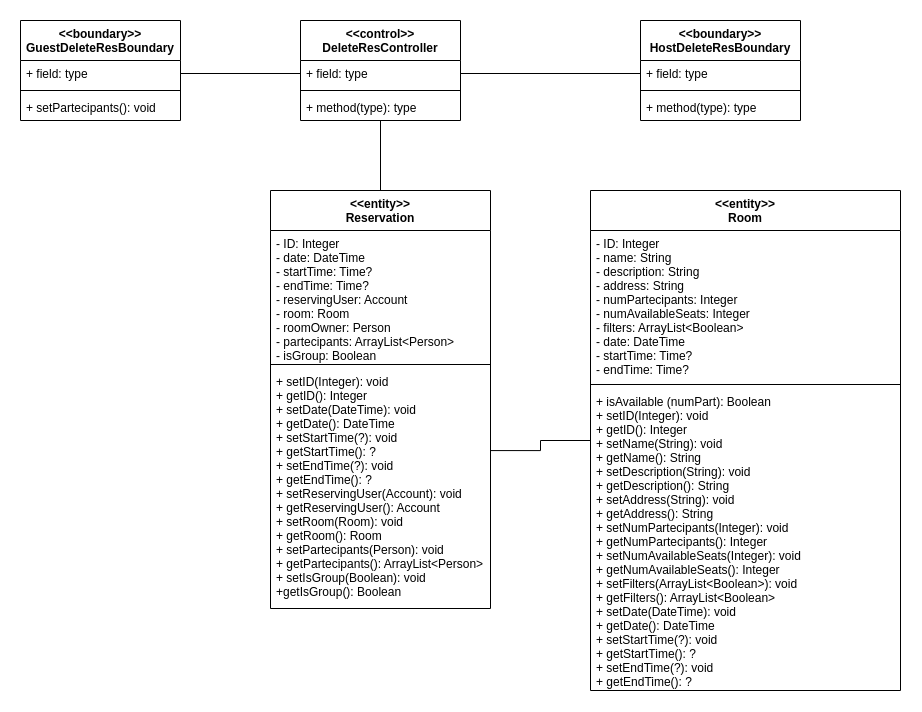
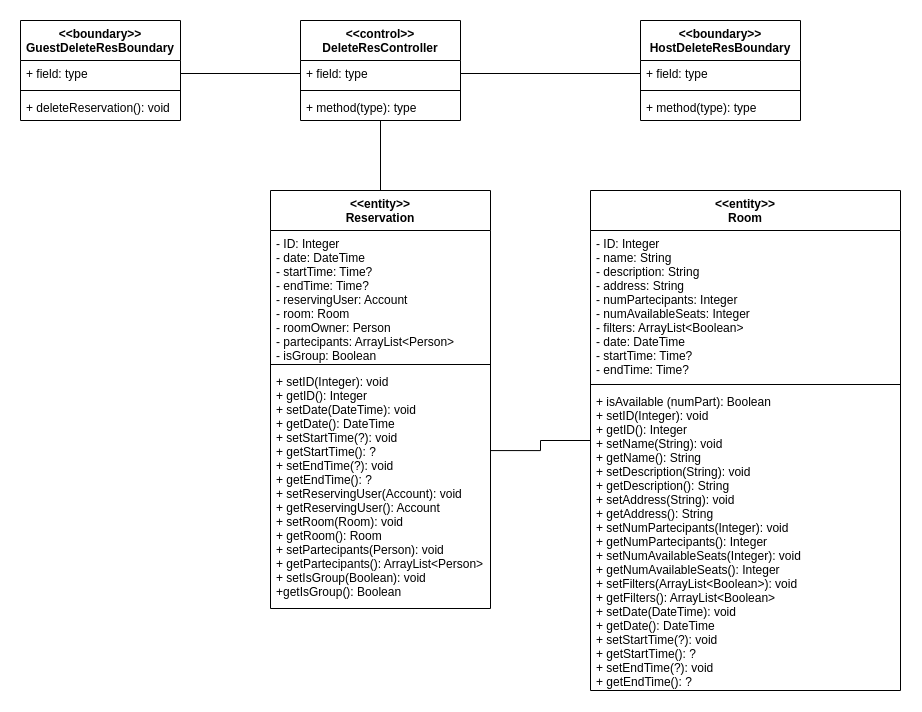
- <mxCell id="9" value="+ setPartecipants(): void" style="text;strokeColor=none;fillColor=none;align=left;verticalAlign=top;spacingLeft=4;spacingRight=4;overflow=hidden;rotatable=0;points=[[0,0.5],[1,0.5]];portConstraint=eastwest;" parent="6" vertex="1"><mxGeometry y="74" width="160" height="26" as="geometry" /></mxCell>
+ <mxCell id="9" value="+ deleteReservation(): void" style="text;strokeColor=none;fillColor=none;align=left;verticalAlign=top;spacingLeft=4;spacingRight=4;overflow=hidden;rotatable=0;points=[[0,0.5],[1,0.5]];portConstraint=eastwest;" parent="6" vertex="1"><mxGeometry y="74" width="160" height="26" as="geometry" /></mxCell>
